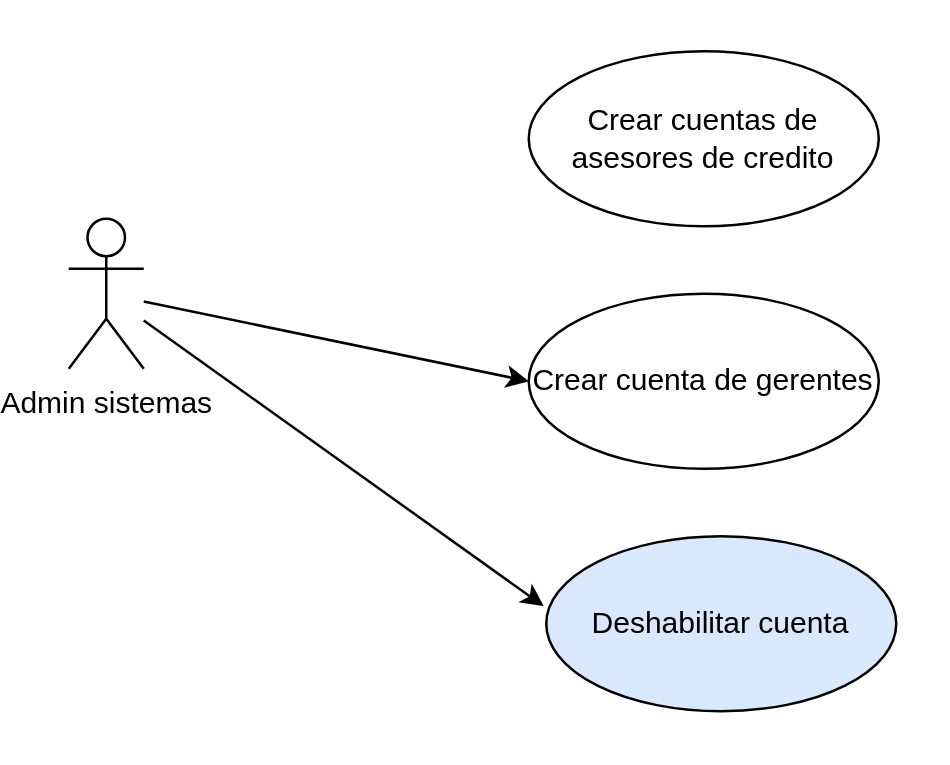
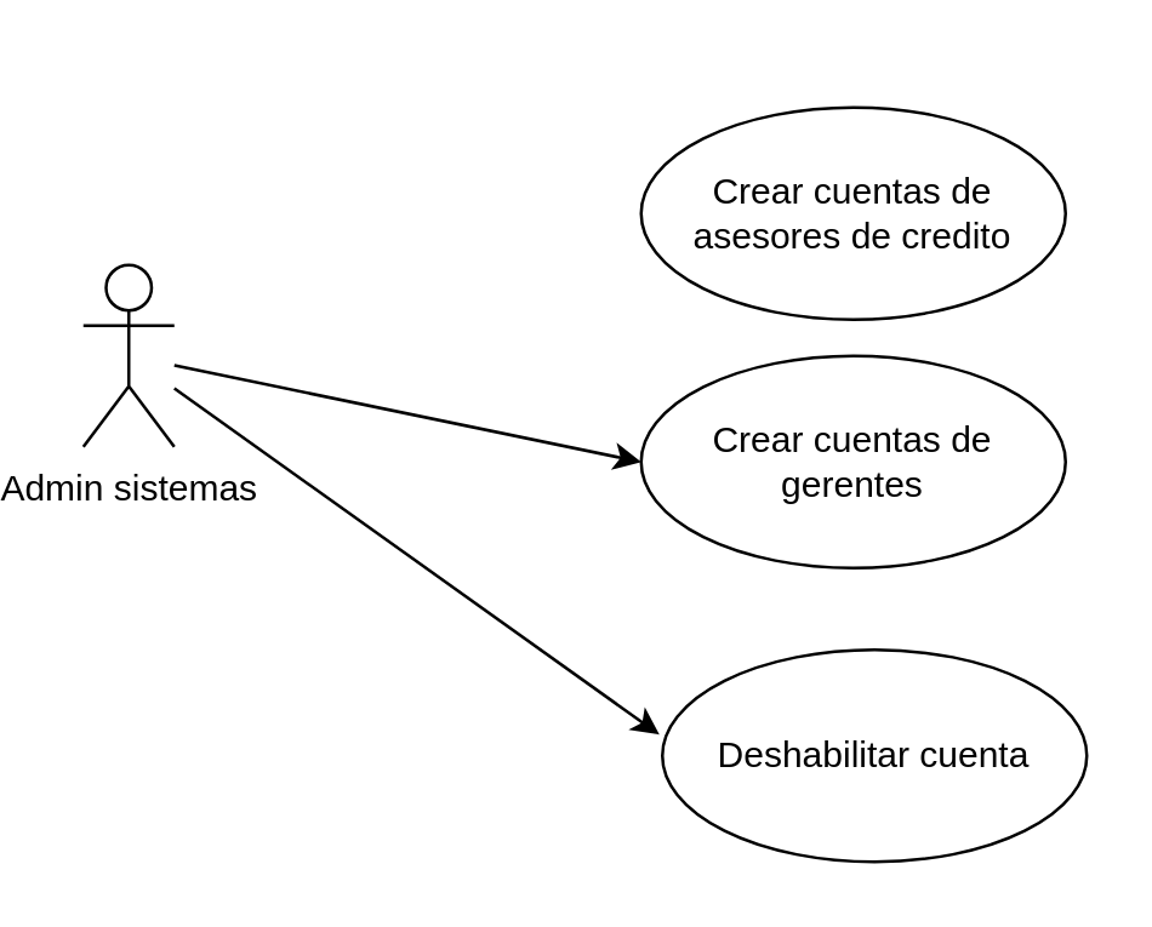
- <mxCell id="5" value="Crear cuentas de asesores de credito" style="ellipse;whiteSpace=wrap;html=1;" parent="1" vertex="1"><mxGeometry x="204" y="20" width="140" height="70" as="geometry" /></mxCell>
+ <mxCell id="5" value="Crear cuentas de asesores de credito" style="ellipse;whiteSpace=wrap;html=1;" parent="1" vertex="1"><mxGeometry x="204" y="35" width="140" height="70" as="geometry" /></mxCell>
- <mxCell id="6" value="Crear cuenta de gerentes" style="ellipse;whiteSpace=wrap;html=1;" parent="1" vertex="1"><mxGeometry x="204" y="117" width="140" height="70" as="geometry" /></mxCell>
+ <mxCell id="6" value="Crear cuentas de gerentes" style="ellipse;whiteSpace=wrap;html=1;" parent="1" vertex="1"><mxGeometry x="204" y="117" width="140" height="70" as="geometry" /></mxCell>
- <mxCell id="7" value="Deshabilitar cuenta" style="ellipse;whiteSpace=wrap;html=1;fillColor=#dae8fc;" parent="1" vertex="1"><mxGeometry x="211" y="214" width="140" height="70" as="geometry" /></mxCell>
+ <mxCell id="7" value="Deshabilitar cuenta" style="ellipse;whiteSpace=wrap;html=1;" parent="1" vertex="1"><mxGeometry x="211" y="214" width="140" height="70" as="geometry" /></mxCell>
